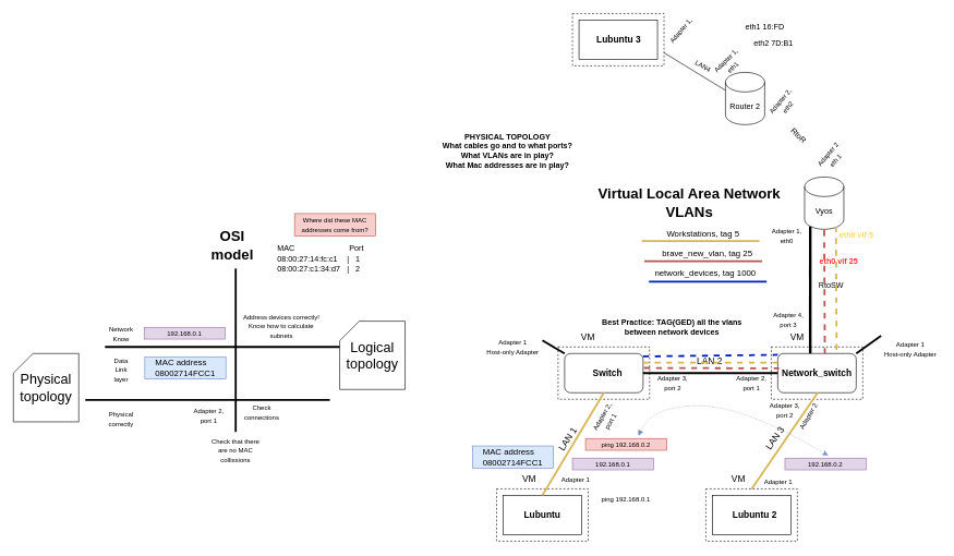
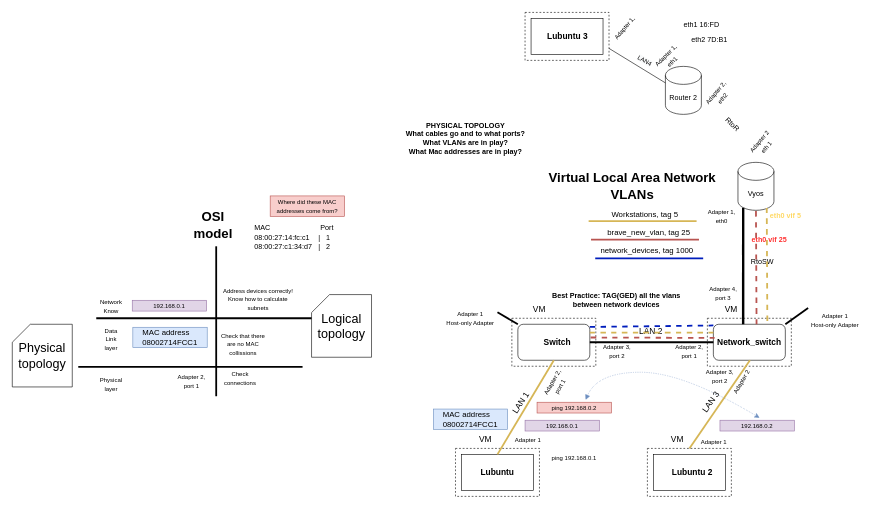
- <mxCell id="53" value="&lt;font style=&quot;font-size: 10px&quot;&gt;Physical correctly&lt;br&gt;&lt;/font&gt;" style="text;html=1;strokeColor=none;fillColor=none;align=center;verticalAlign=middle;whiteSpace=wrap;rounded=0;" parent="1" vertex="1"><mxGeometry x="160" y="619.5" width="50" height="40" as="geometry" /></mxCell>
+ <mxCell id="53" value="&lt;font style=&quot;font-size: 10px&quot;&gt;Physical layer&lt;br&gt;&lt;/font&gt;" style="text;html=1;strokeColor=none;fillColor=none;align=center;verticalAlign=middle;whiteSpace=wrap;rounded=0;" parent="1" vertex="1"><mxGeometry x="160" y="619.5" width="50" height="40" as="geometry" /></mxCell>
- <mxCell id="56" value="&lt;span style=&quot;font-size: 10px&quot;&gt;Check that there are no MAC collissions&lt;br&gt;&lt;/span&gt;" style="text;html=1;strokeColor=none;fillColor=none;align=center;verticalAlign=middle;whiteSpace=wrap;rounded=0;" parent="1" vertex="1"><mxGeometry x="315" y="668" width="90" height="40" as="geometry" /></mxCell>
+ <mxCell id="56" value="&lt;span style=&quot;font-size: 10px&quot;&gt;Check that there are no MAC collissions&lt;br&gt;&lt;/span&gt;" style="text;html=1;strokeColor=none;fillColor=none;align=center;verticalAlign=middle;whiteSpace=wrap;rounded=0;" parent="1" vertex="1"><mxGeometry x="360" y="553" width="90" height="40" as="geometry" /></mxCell>
